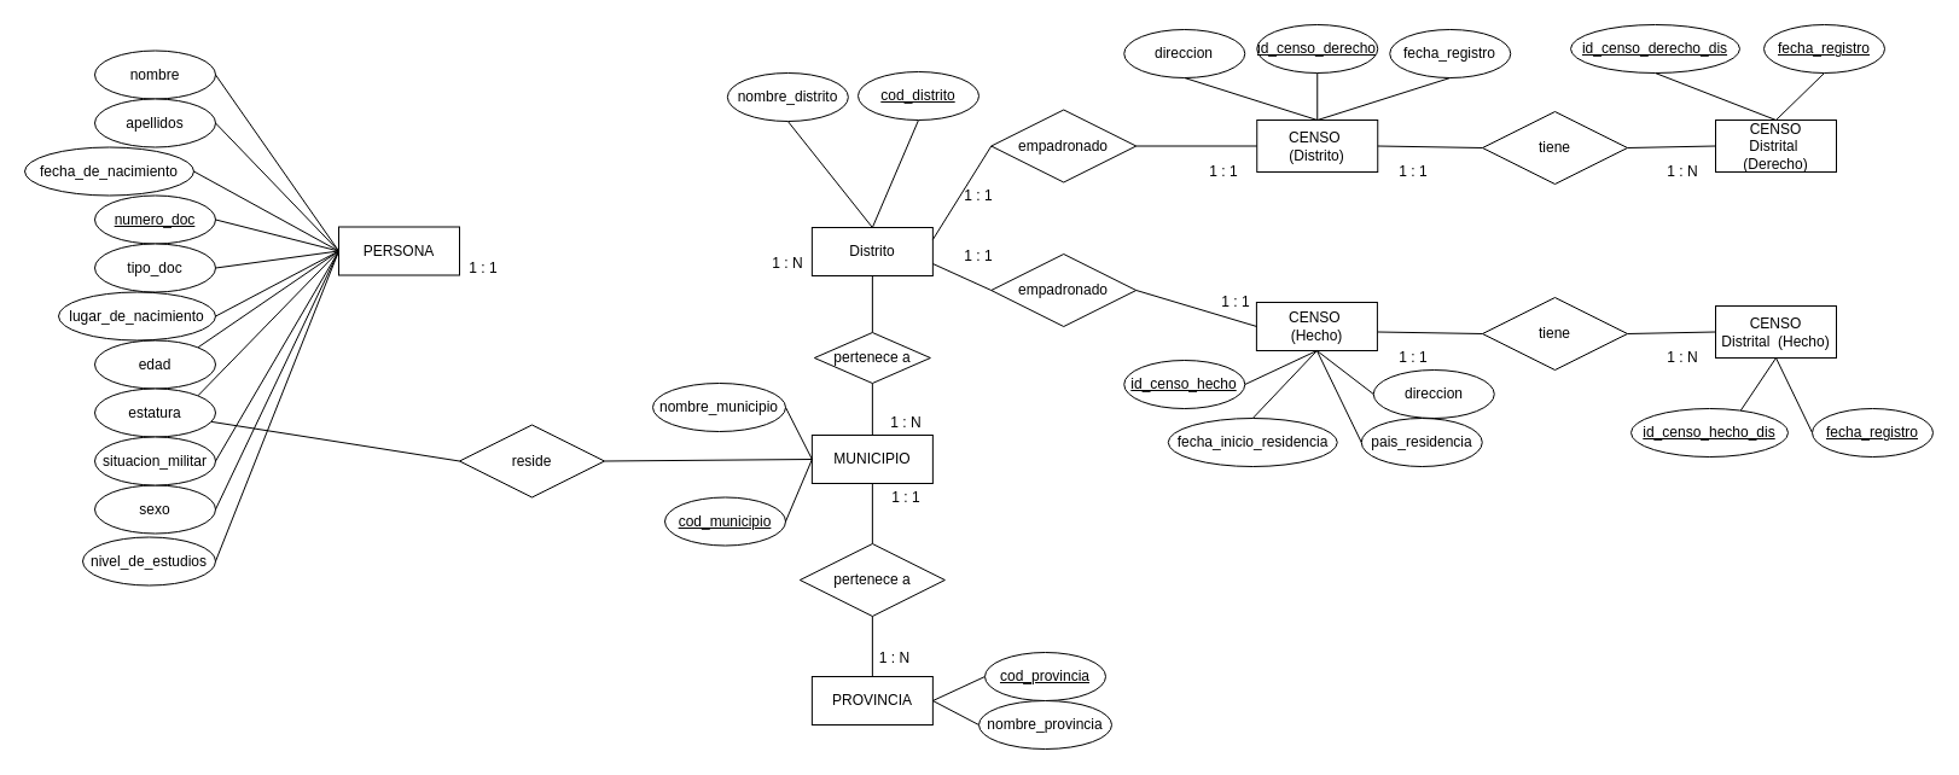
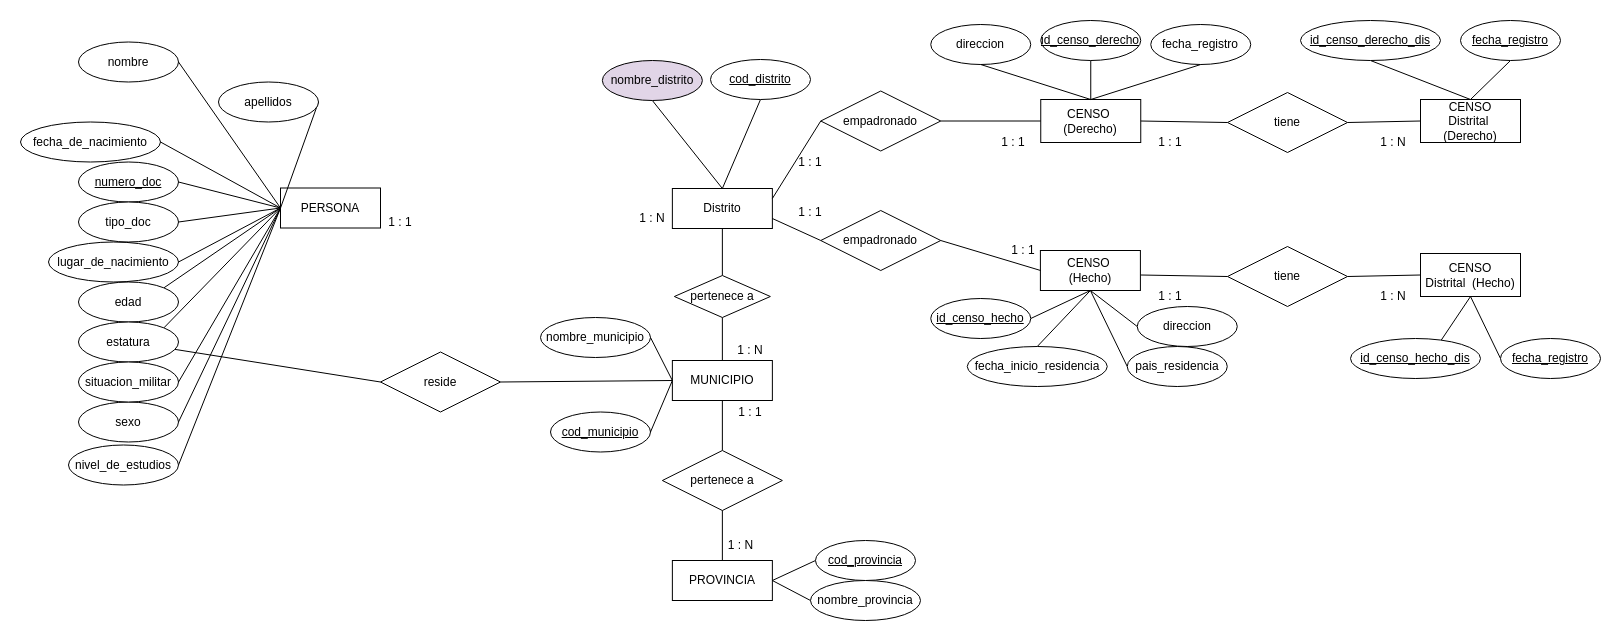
- <mxCell id="102" value="nombre_distrito" style="ellipse;whiteSpace=wrap;html=1;align=center;" parent="1" vertex="1"><mxGeometry x="601.87" y="60" width="100" height="40" as="geometry" /></mxCell>
+ <mxCell id="102" value="nombre_distrito" style="ellipse;whiteSpace=wrap;html=1;align=center;fillColor=#e1d5e7;" parent="1" vertex="1"><mxGeometry x="601.87" y="60" width="100" height="40" as="geometry" /></mxCell>
- <mxCell id="6" value="apellidos" style="ellipse;whiteSpace=wrap;html=1;align=center;" parent="1" vertex="1"><mxGeometry x="78" y="81.5" width="100" height="40" as="geometry" /></mxCell>
+ <mxCell id="6" value="apellidos" style="ellipse;whiteSpace=wrap;html=1;align=center;" parent="1" vertex="1"><mxGeometry x="218" y="81.5" width="100" height="40" as="geometry" /></mxCell>
- <mxCell id="56" value="CENSO&amp;nbsp;&lt;br&gt;(Distrito)" style="rounded=0;whiteSpace=wrap;html=1;" parent="1" vertex="1"><mxGeometry x="1040.25" y="99" width="100" height="43" as="geometry" /></mxCell>
+ <mxCell id="56" value="CENSO&amp;nbsp;&lt;br&gt;(Derecho)" style="rounded=0;whiteSpace=wrap;html=1;" parent="1" vertex="1"><mxGeometry x="1040.25" y="99" width="100" height="43" as="geometry" /></mxCell>
